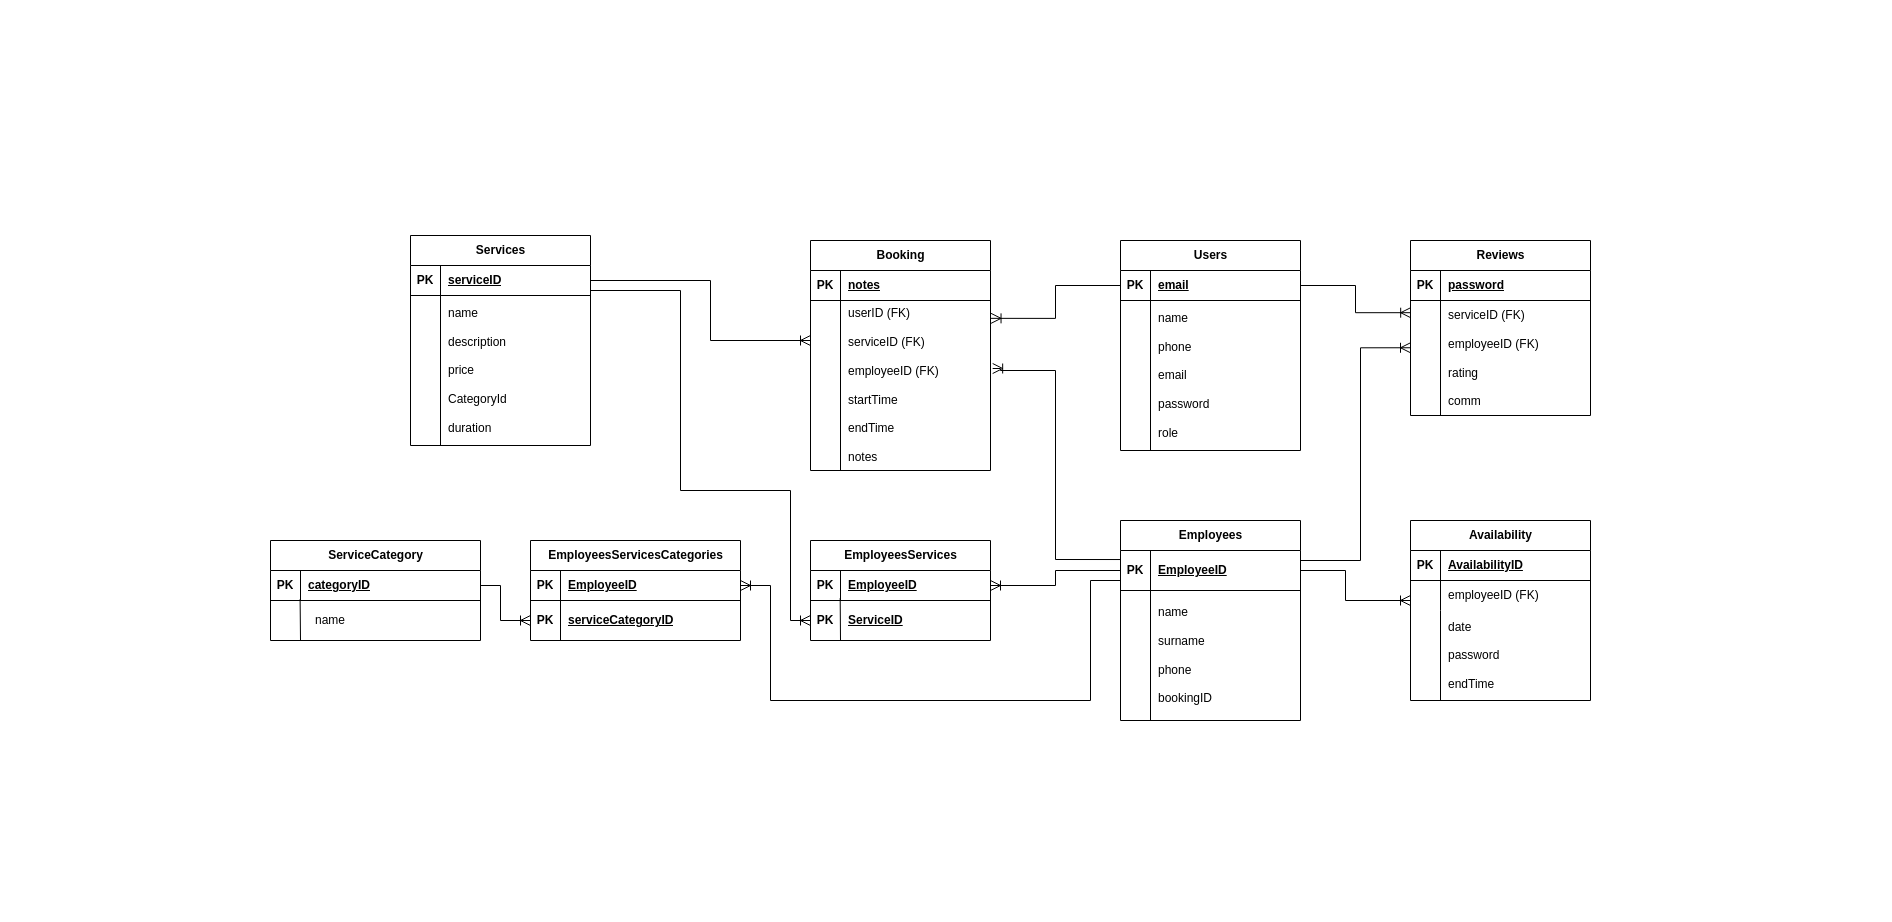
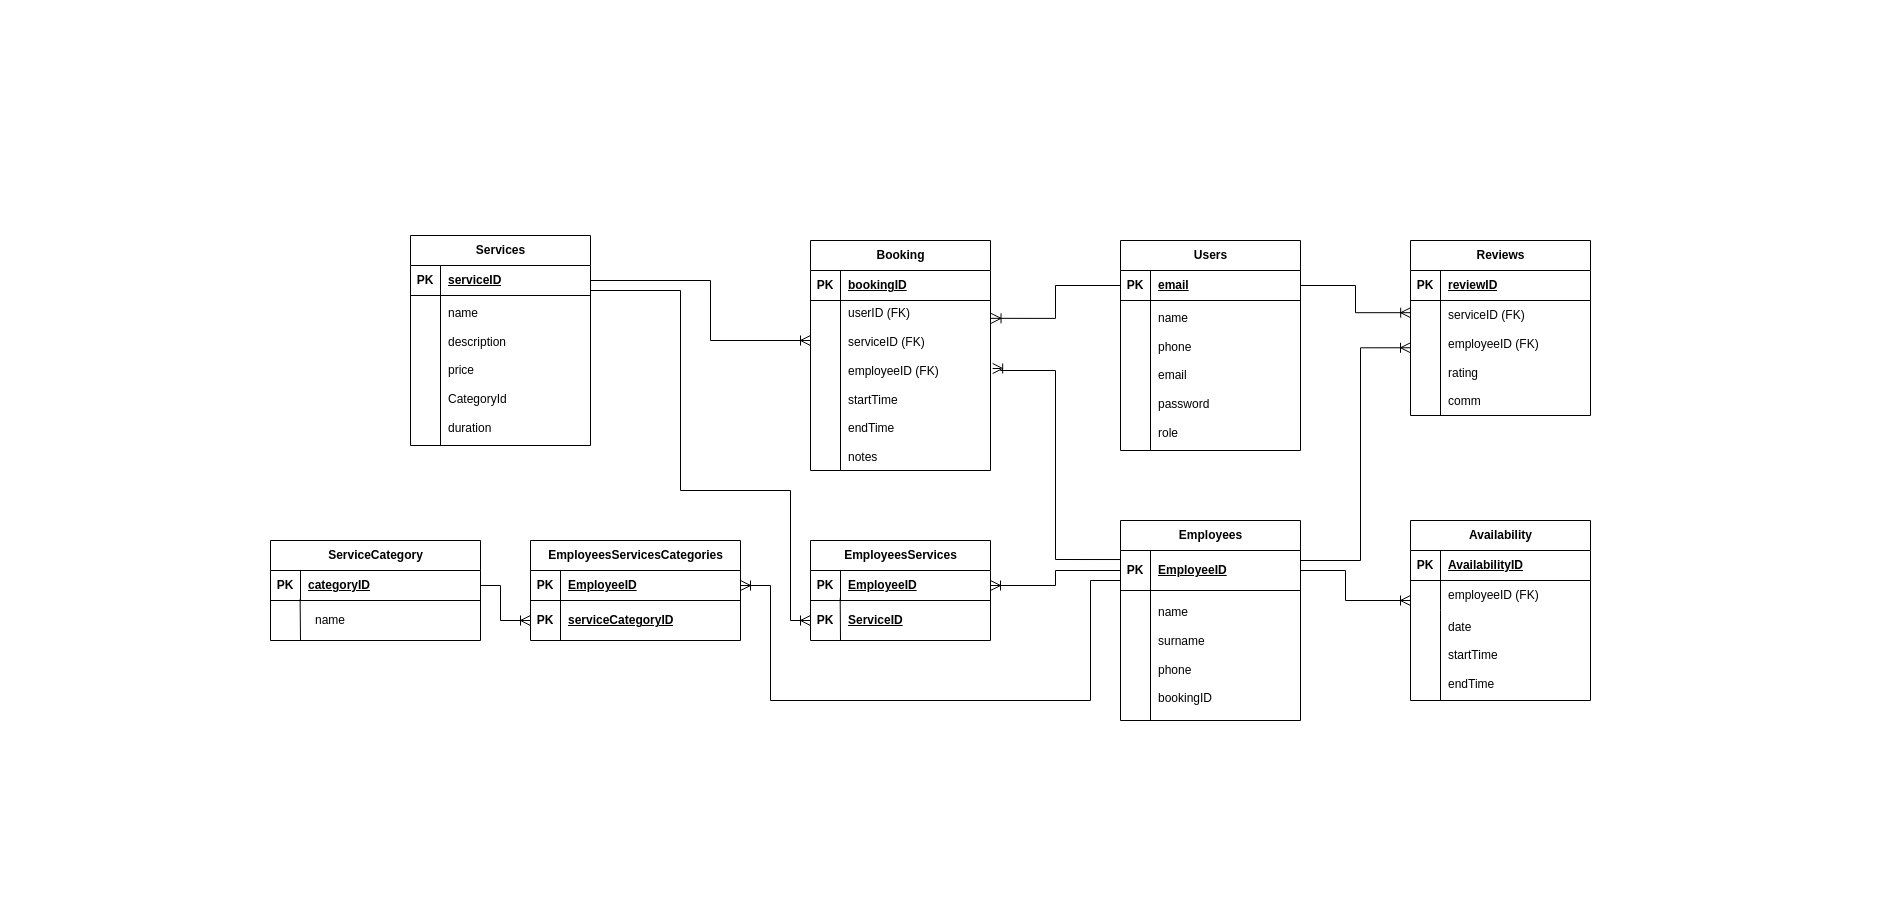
- <mxCell id="38" value="notes" style="shape=partialRectangle;connectable=0;fillColor=none;top=0;left=0;bottom=0;right=0;align=left;spacingLeft=6;fontStyle=5;overflow=hidden;whiteSpace=wrap;html=1;" parent="36" vertex="1"><mxGeometry x="30" width="150" height="30" as="geometry"><mxRectangle width="150" height="30" as="alternateBounds" /></mxGeometry></mxCell>
+ <mxCell id="38" value="bookingID" style="shape=partialRectangle;connectable=0;fillColor=none;top=0;left=0;bottom=0;right=0;align=left;spacingLeft=6;fontStyle=5;overflow=hidden;whiteSpace=wrap;html=1;" parent="36" vertex="1"><mxGeometry x="30" width="150" height="30" as="geometry"><mxRectangle width="150" height="30" as="alternateBounds" /></mxGeometry></mxCell>
- <mxCell id="45" value="password" style="shape=partialRectangle;connectable=0;fillColor=none;top=0;left=0;bottom=0;right=0;align=left;spacingLeft=6;fontStyle=5;overflow=hidden;whiteSpace=wrap;html=1;" parent="43" vertex="1"><mxGeometry x="30" width="150" height="30" as="geometry"><mxRectangle width="150" height="30" as="alternateBounds" /></mxGeometry></mxCell>
+ <mxCell id="45" value="reviewID" style="shape=partialRectangle;connectable=0;fillColor=none;top=0;left=0;bottom=0;right=0;align=left;spacingLeft=6;fontStyle=5;overflow=hidden;whiteSpace=wrap;html=1;" parent="43" vertex="1"><mxGeometry x="30" width="150" height="30" as="geometry"><mxRectangle width="150" height="30" as="alternateBounds" /></mxGeometry></mxCell>
- <mxCell id="13" value="date&lt;div&gt;&lt;br&gt;&lt;/div&gt;&lt;div&gt;password&lt;/div&gt;&lt;div&gt;&lt;br&gt;&lt;/div&gt;&lt;div&gt;endTime&lt;/div&gt;" style="shape=partialRectangle;connectable=0;fillColor=none;top=0;left=0;bottom=0;right=0;align=left;spacingLeft=6;overflow=hidden;whiteSpace=wrap;html=1;" parent="11" vertex="1"><mxGeometry x="30" width="150" height="90" as="geometry"><mxRectangle width="150" height="90" as="alternateBounds" /></mxGeometry></mxCell>
+ <mxCell id="13" value="date&lt;div&gt;&lt;br&gt;&lt;/div&gt;&lt;div&gt;startTime&lt;/div&gt;&lt;div&gt;&lt;br&gt;&lt;/div&gt;&lt;div&gt;endTime&lt;/div&gt;" style="shape=partialRectangle;connectable=0;fillColor=none;top=0;left=0;bottom=0;right=0;align=left;spacingLeft=6;overflow=hidden;whiteSpace=wrap;html=1;" parent="11" vertex="1"><mxGeometry x="30" width="150" height="90" as="geometry"><mxRectangle width="150" height="90" as="alternateBounds" /></mxGeometry></mxCell>
